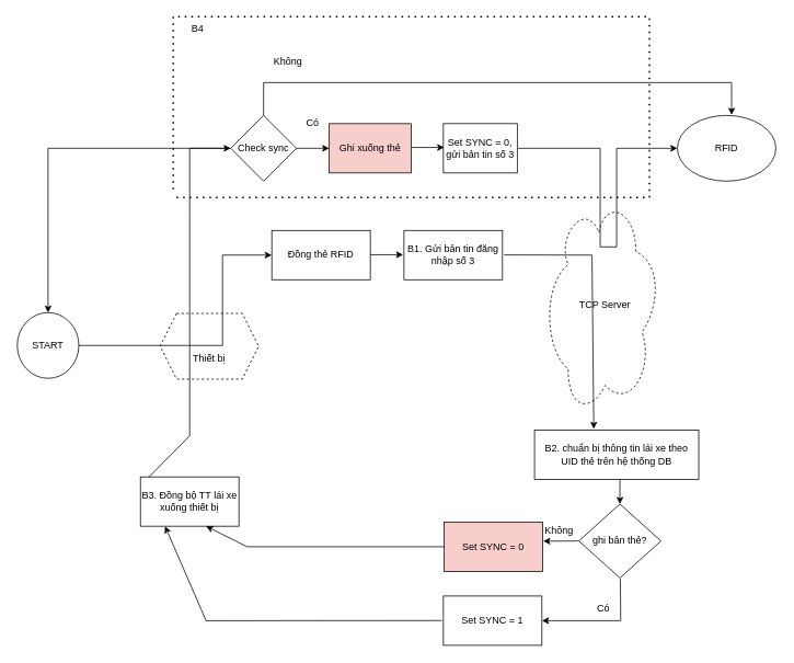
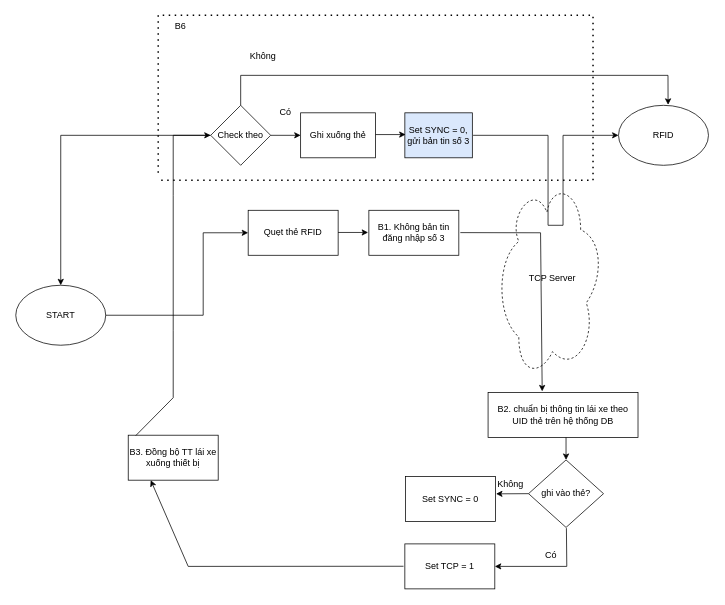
- <mxCell id="34" value="B4" style="text;html=1;align=center;verticalAlign=middle;whiteSpace=wrap;rounded=0;" vertex="1" parent="1"><mxGeometry x="210" y="20" width="60" height="30" as="geometry" /></mxCell>
+ <mxCell id="34" value="B6" style="text;html=1;align=center;verticalAlign=middle;whiteSpace=wrap;rounded=0;" vertex="1" parent="1"><mxGeometry x="210" y="20" width="60" height="30" as="geometry" /></mxCell>
- <mxCell id="20" value="Check sync" style="rhombus;whiteSpace=wrap;html=1;" vertex="1" parent="1"><mxGeometry x="280" y="140" width="80" height="80" as="geometry" /></mxCell>
+ <mxCell id="20" value="Check theo" style="rhombus;whiteSpace=wrap;html=1;" vertex="1" parent="1"><mxGeometry x="280" y="140" width="80" height="80" as="geometry" /></mxCell>
- <mxCell id="27" value="Ghi xuống thẻ" style="rounded=0;whiteSpace=wrap;html=1;fillColor=#f8cecc;" vertex="1" parent="1"><mxGeometry x="400" y="150" width="100" height="60" as="geometry" /></mxCell>
+ <mxCell id="27" value="Ghi xuống thẻ" style="rounded=0;whiteSpace=wrap;html=1;" vertex="1" parent="1"><mxGeometry x="400" y="150" width="100" height="60" as="geometry" /></mxCell>
- <mxCell id="28" value="Set SYNC = 0, gửi bản tin số 3" style="rounded=0;whiteSpace=wrap;html=1;" vertex="1" parent="1"><mxGeometry x="539" y="150" width="90" height="60" as="geometry" /></mxCell>
+ <mxCell id="28" value="Set SYNC = 0, gửi bản tin số 3" style="rounded=0;whiteSpace=wrap;html=1;fillColor=#dae8fc;" vertex="1" parent="1"><mxGeometry x="539" y="150" width="90" height="60" as="geometry" /></mxCell>
- <mxCell id="24" value="Đồng thẻ RFID" style="rounded=0;whiteSpace=wrap;html=1;" vertex="1" parent="1"><mxGeometry x="330" y="280" width="120" height="60" as="geometry" /></mxCell>
+ <mxCell id="24" value="Quẹt thẻ RFID" style="rounded=0;whiteSpace=wrap;html=1;" vertex="1" parent="1"><mxGeometry x="330" y="280" width="120" height="60" as="geometry" /></mxCell>
- <mxCell id="3" value="B1. Gửi bản tin đăng nhập số 3" style="rounded=0;whiteSpace=wrap;html=1;" vertex="1" parent="1"><mxGeometry x="491" y="280" width="120" height="60" as="geometry" /></mxCell>
+ <mxCell id="3" value="B1. Không bản tin đăng nhập số 3" style="rounded=0;whiteSpace=wrap;html=1;" vertex="1" parent="1"><mxGeometry x="491" y="280" width="120" height="60" as="geometry" /></mxCell>
- <mxCell id="22" value="START" style="ellipse;whiteSpace=wrap;html=1;" vertex="1" parent="1"><mxGeometry x="20" y="380" width="75" height="80" as="geometry" /></mxCell>
+ <mxCell id="22" value="START" style="ellipse;whiteSpace=wrap;html=1;" vertex="1" parent="1"><mxGeometry x="20" y="380" width="120" height="80" as="geometry" /></mxCell>
- <mxCell id="2" value="&lt;div&gt;&lt;br&gt;&lt;/div&gt;&lt;div&gt;&lt;br&gt;&lt;/div&gt;Thiết bị" style="shape=hexagon;perimeter=hexagonPerimeter2;whiteSpace=wrap;html=1;fixedSize=1;dashed=1;" vertex="1" parent="1"><mxGeometry x="194" y="381" width="120" height="80" as="geometry" /></mxCell>
- <mxCell id="14" value="" style="endArrow=classic;html=1;rounded=0;exitX=0;exitY=0.5;exitDx=0;exitDy=0;entryX=0.667;entryY=1;entryDx=0;entryDy=0;entryPerimeter=0;" edge="1" parent="1" source="10" target="7"><mxGeometry width="50" height="50" relative="1" as="geometry"><mxPoint x="460" y="650" as="sourcePoint" /><mxPoint x="470" y="520" as="targetPoint" /><Array as="points"><mxPoint x="300" y="665" /></Array></mxGeometry></mxCell>
- <mxCell id="8" value="ghi bản thẻ?" style="rhombus;whiteSpace=wrap;html=1;" vertex="1" parent="1"><mxGeometry x="704" y="613" width="100" height="90" as="geometry" /></mxCell>
+ <mxCell id="8" value="ghi vào thẻ?" style="rhombus;whiteSpace=wrap;html=1;" vertex="1" parent="1"><mxGeometry x="704" y="613" width="100" height="90" as="geometry" /></mxCell>
- <mxCell id="10" value="Set SYNC = 0" style="rounded=0;whiteSpace=wrap;html=1;fillColor=#f8cecc;" vertex="1" parent="1"><mxGeometry x="540" y="635" width="120" height="60" as="geometry" /></mxCell>
+ <mxCell id="10" value="Set SYNC = 0" style="rounded=0;whiteSpace=wrap;html=1;" vertex="1" parent="1"><mxGeometry x="540" y="635" width="120" height="60" as="geometry" /></mxCell>
- <mxCell id="15" value="Set SYNC = 1" style="rounded=0;whiteSpace=wrap;html=1;" vertex="1" parent="1"><mxGeometry x="539" y="725" width="120" height="60" as="geometry" /></mxCell>
+ <mxCell id="15" value="Set TCP = 1" style="rounded=0;whiteSpace=wrap;html=1;" vertex="1" parent="1"><mxGeometry x="539" y="725" width="120" height="60" as="geometry" /></mxCell>
